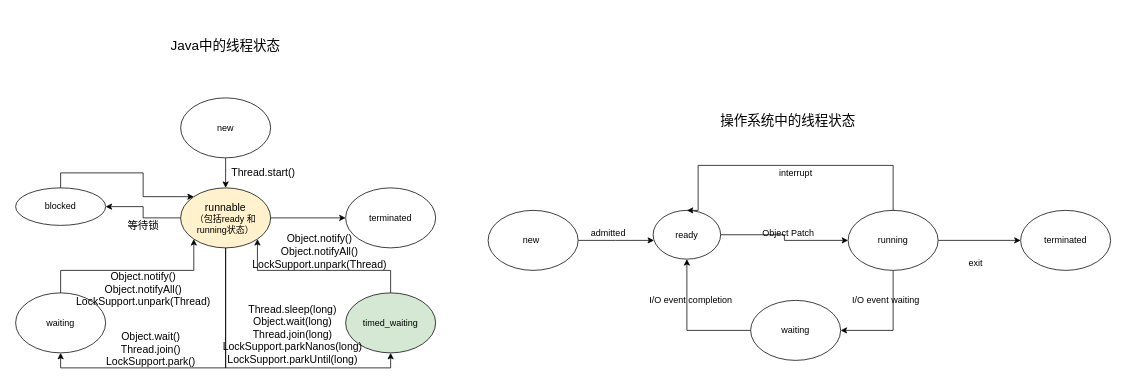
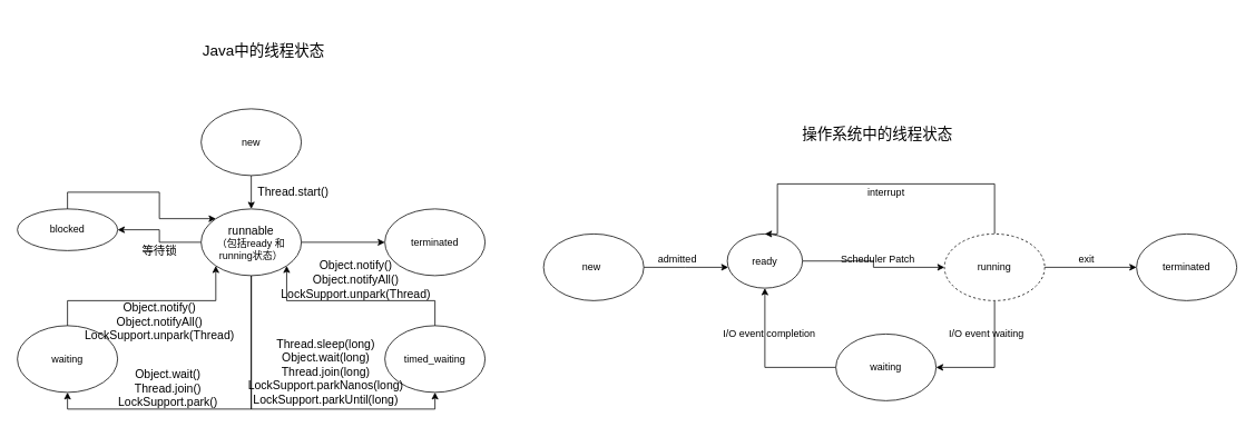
- <mxCell id="40" value="&lt;font style=&quot;font-size: 18px&quot;&gt;Java中的线程状态&lt;/font&gt;" style="text;html=1;strokeColor=none;fillColor=none;align=center;verticalAlign=middle;whiteSpace=wrap;rounded=0;" vertex="1" parent="1"><mxGeometry x="125" y="20" width="350" height="80" as="geometry" /></mxCell>
+ <mxCell id="40" value="&lt;font style=&quot;font-size: 18px&quot;&gt;Java中的线程状态&lt;/font&gt;" style="text;html=1;strokeColor=none;fillColor=none;align=center;verticalAlign=middle;whiteSpace=wrap;rounded=0;" vertex="1" parent="1"><mxGeometry x="140" y="20" width="350" height="80" as="geometry" /></mxCell>
- <mxCell id="8" value="&lt;font style=&quot;font-size: 14px&quot;&gt;runnable&lt;/font&gt;&lt;br&gt;（包括ready 和 running状态）" style="ellipse;whiteSpace=wrap;html=1;fillColor=#fff2cc;" parent="1" vertex="1"><mxGeometry x="240" y="250" width="120" height="80" as="geometry" /></mxCell>
+ <mxCell id="8" value="&lt;font style=&quot;font-size: 14px&quot;&gt;runnable&lt;/font&gt;&lt;br&gt;（包括ready 和 running状态）" style="ellipse;whiteSpace=wrap;html=1;" parent="1" vertex="1"><mxGeometry x="240" y="250" width="120" height="80" as="geometry" /></mxCell>
- <mxCell id="32" value="Object Patch" style="text;html=1;align=center;verticalAlign=middle;resizable=0;points=[];autosize=1;strokeColor=none;" vertex="1" parent="1"><mxGeometry x="1000" y="300" width="100" height="20" as="geometry" /></mxCell>
+ <mxCell id="32" value="Scheduler Patch" style="text;html=1;align=center;verticalAlign=middle;resizable=0;points=[];autosize=1;strokeColor=none;" vertex="1" parent="1"><mxGeometry x="1000" y="300" width="100" height="20" as="geometry" /></mxCell>
- <mxCell id="30" value="running" style="ellipse;whiteSpace=wrap;html=1;" vertex="1" parent="1"><mxGeometry x="1130" y="280" width="120" height="80" as="geometry" /></mxCell>
+ <mxCell id="30" value="running" style="ellipse;whiteSpace=wrap;html=1;dashed=1;" vertex="1" parent="1"><mxGeometry x="1130" y="280" width="120" height="80" as="geometry" /></mxCell>
- <mxCell id="39" value="exit" style="text;html=1;align=center;verticalAlign=middle;resizable=0;points=[];autosize=1;strokeColor=none;" vertex="1" parent="1"><mxGeometry x="1285" y="340" width="30" height="20" as="geometry" /></mxCell>
+ <mxCell id="39" value="exit" style="text;html=1;align=center;verticalAlign=middle;resizable=0;points=[];autosize=1;strokeColor=none;" vertex="1" parent="1"><mxGeometry x="1285" y="300" width="30" height="20" as="geometry" /></mxCell>
- <mxCell id="14" value="timed_waiting" style="ellipse;whiteSpace=wrap;html=1;fillColor=#d5e8d4;" parent="1" vertex="1"><mxGeometry x="460" y="390" width="120" height="80" as="geometry" /></mxCell>
+ <mxCell id="14" value="timed_waiting" style="ellipse;whiteSpace=wrap;html=1;" parent="1" vertex="1"><mxGeometry x="460" y="390" width="120" height="80" as="geometry" /></mxCell>
